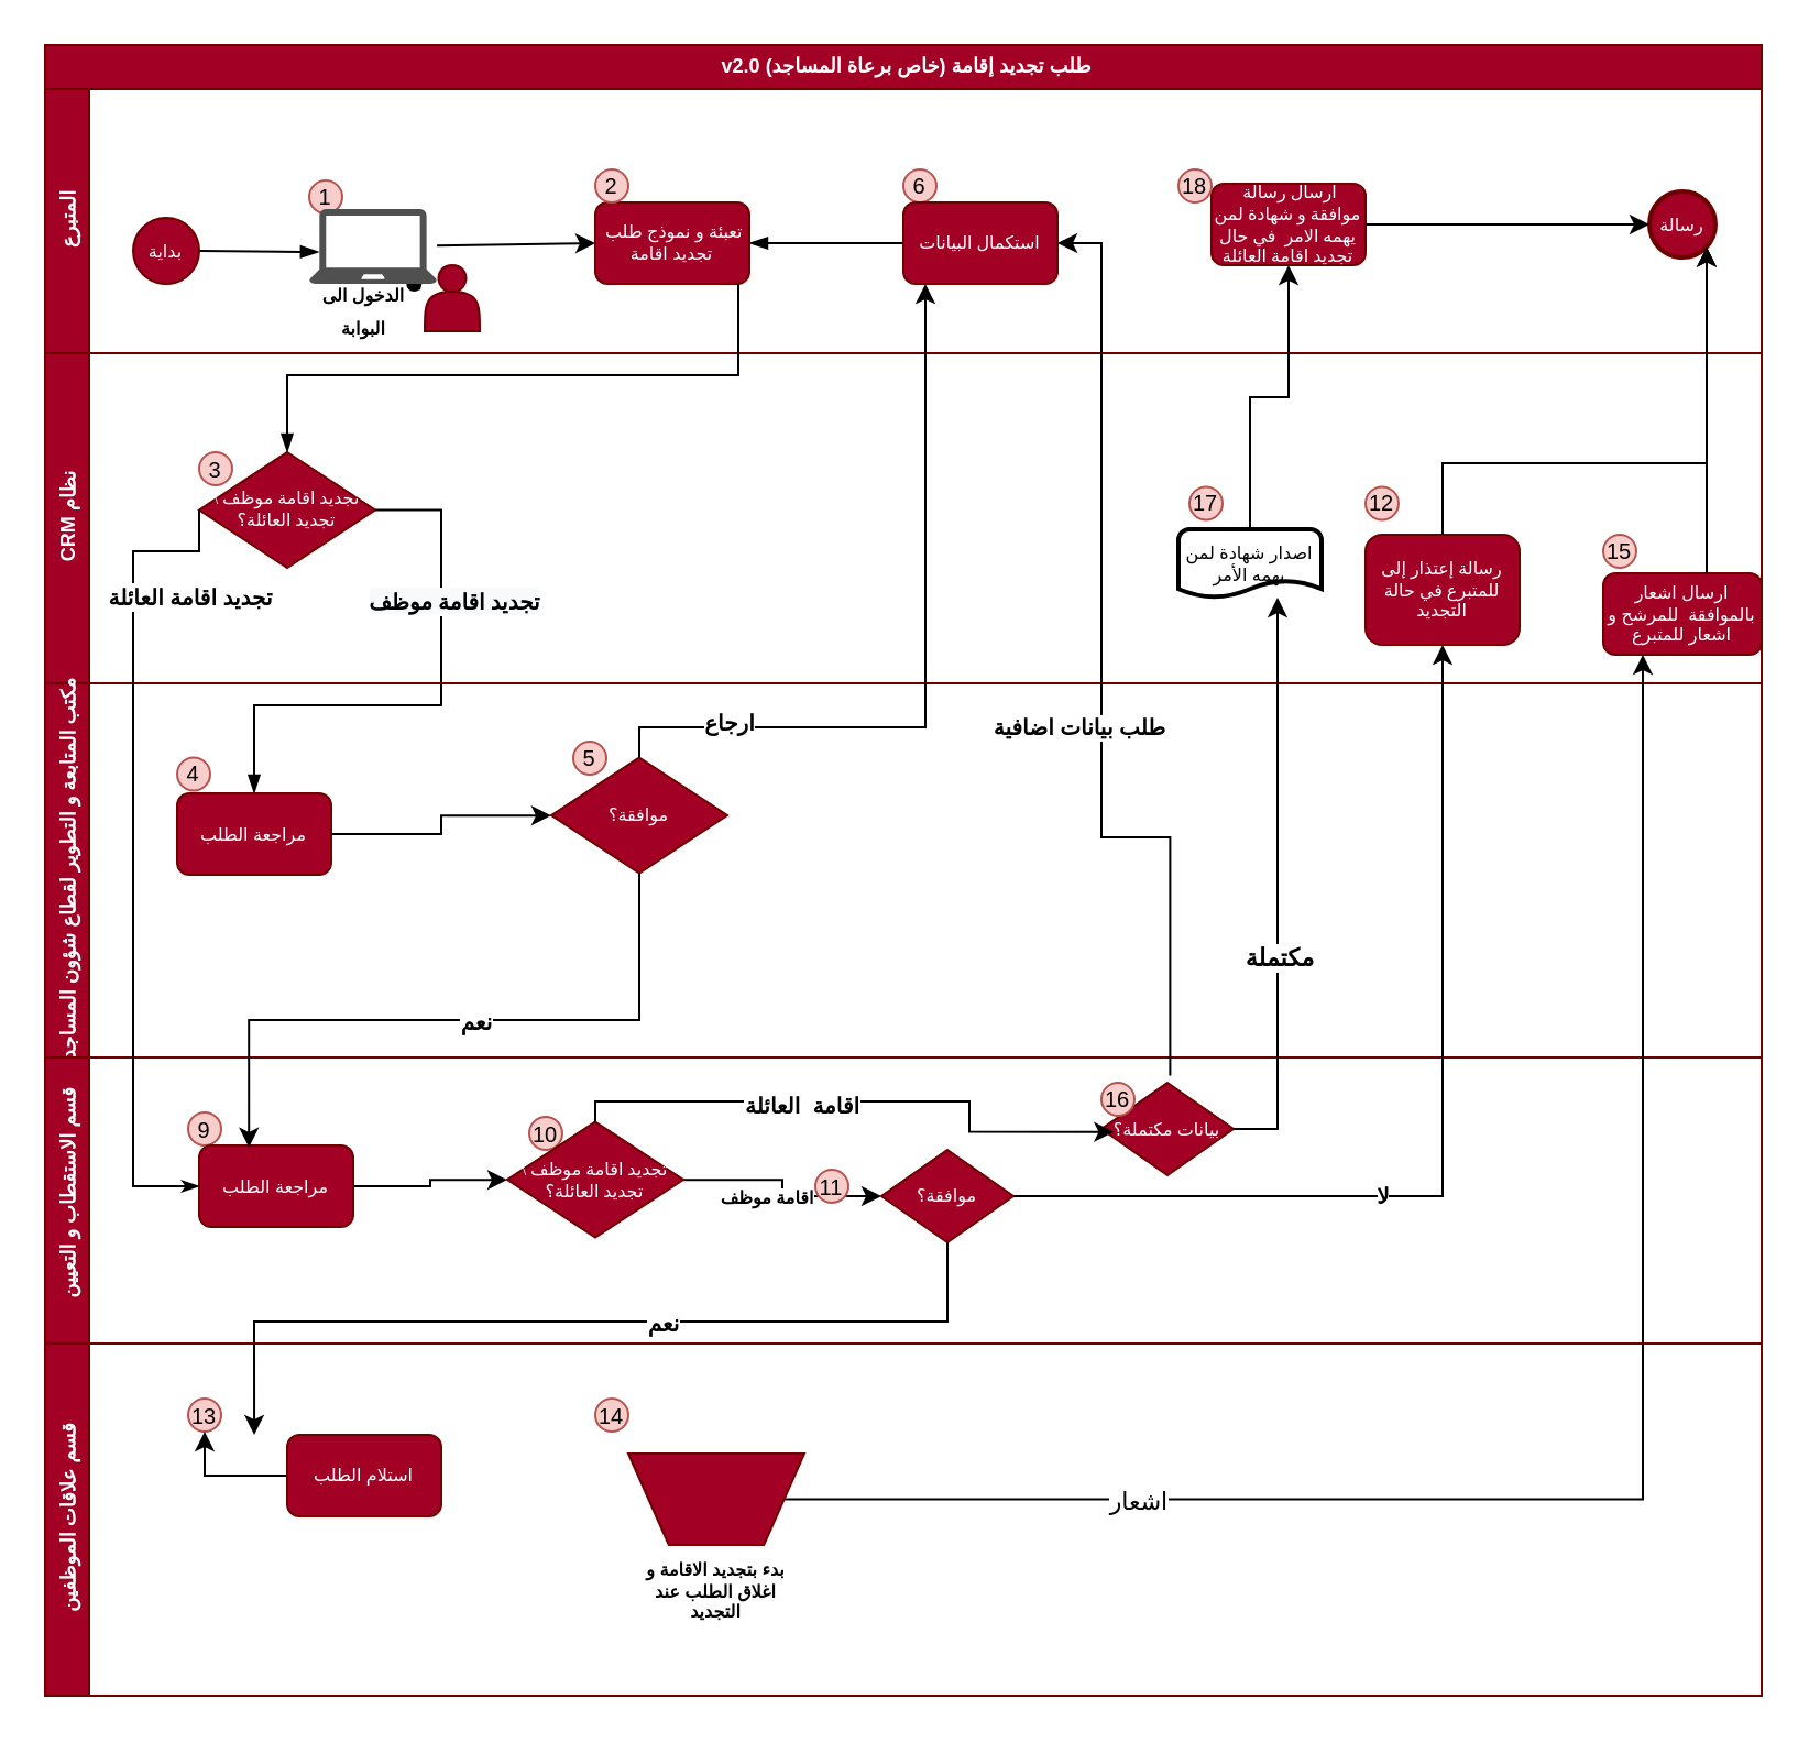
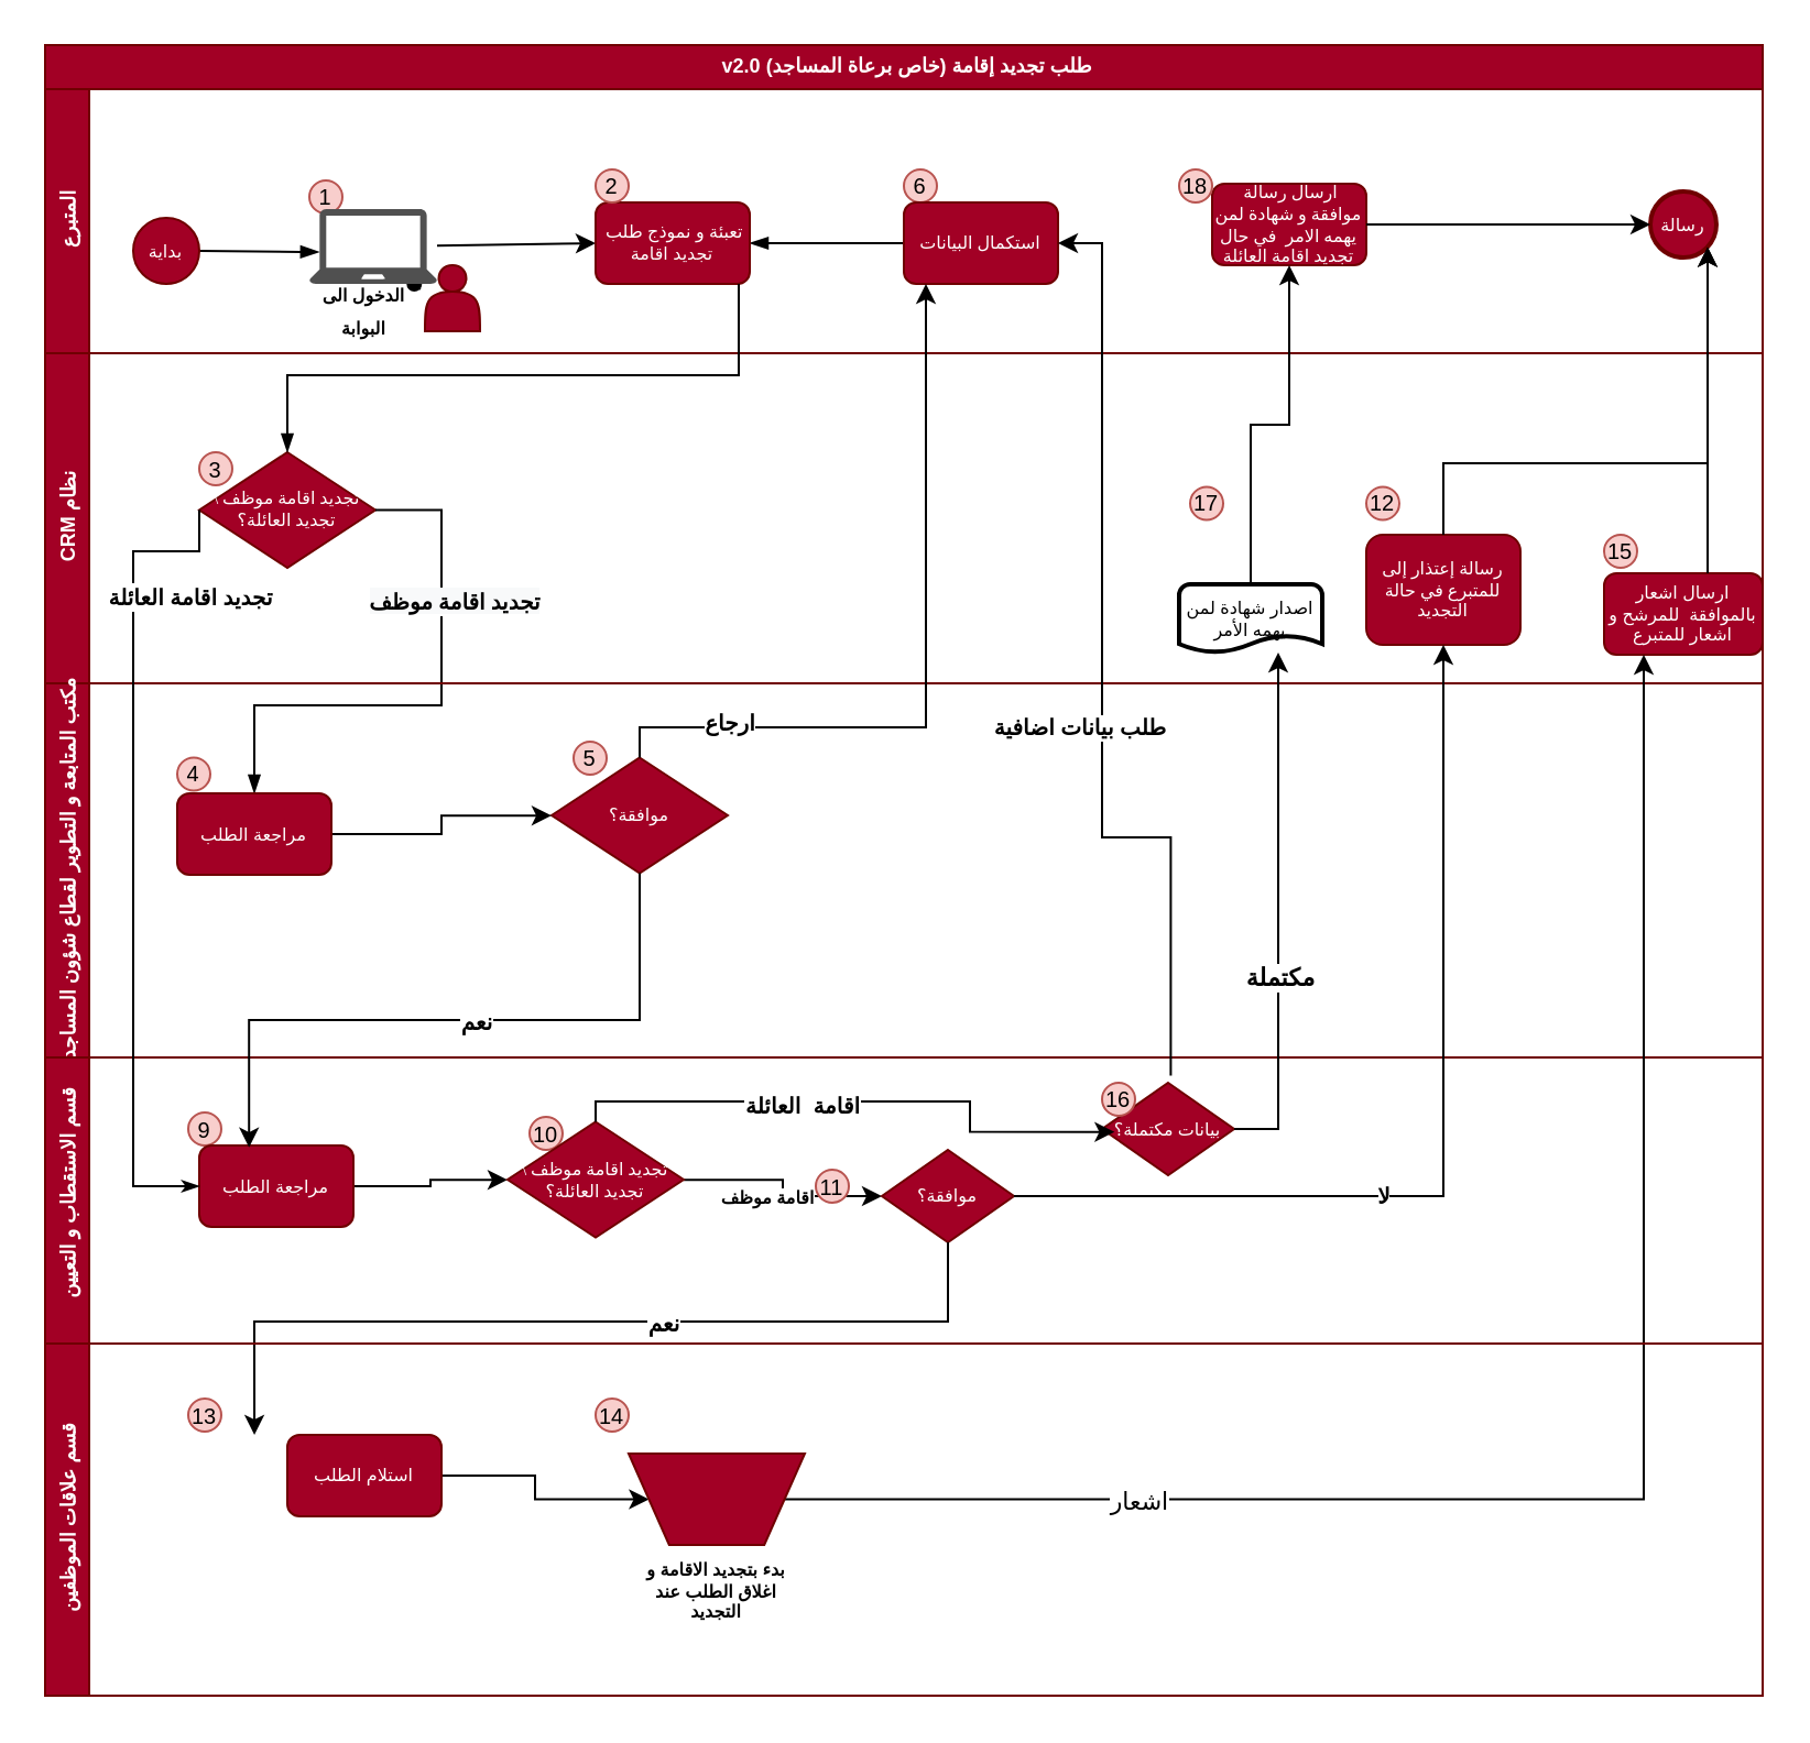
- <mxCell id="27" value="اصدار شهادة لمن يهمه الأمر" style="strokeWidth=2;html=1;shape=mxgraph.flowchart.document2;whiteSpace=wrap;size=0.25;fontSize=8;" parent="21" vertex="1"><mxGeometry x="515" y="80" width="65" height="31" as="geometry" /></mxCell>
+ <mxCell id="27" value="اصدار شهادة لمن يهمه الأمر" style="strokeWidth=2;html=1;shape=mxgraph.flowchart.document2;whiteSpace=wrap;size=0.25;fontSize=8;" parent="21" vertex="1"><mxGeometry x="515" y="105" width="65" height="31" as="geometry" /></mxCell>
- <mxCell id="75" style="edgeStyle=orthogonalEdgeStyle;rounded=0;orthogonalLoop=1;jettySize=auto;html=1;fontSize=8;" parent="72" source="77" target="74" edge="1"><mxGeometry relative="1" as="geometry"><mxPoint x="210" y="52.257" as="targetPoint" /></mxGeometry></mxCell>
+ <mxCell id="75" style="edgeStyle=orthogonalEdgeStyle;rounded=0;orthogonalLoop=1;jettySize=auto;html=1;fontSize=8;" parent="72" source="77" target="76" edge="1"><mxGeometry relative="1" as="geometry"><mxPoint x="210" y="52.257" as="targetPoint" /></mxGeometry></mxCell>
